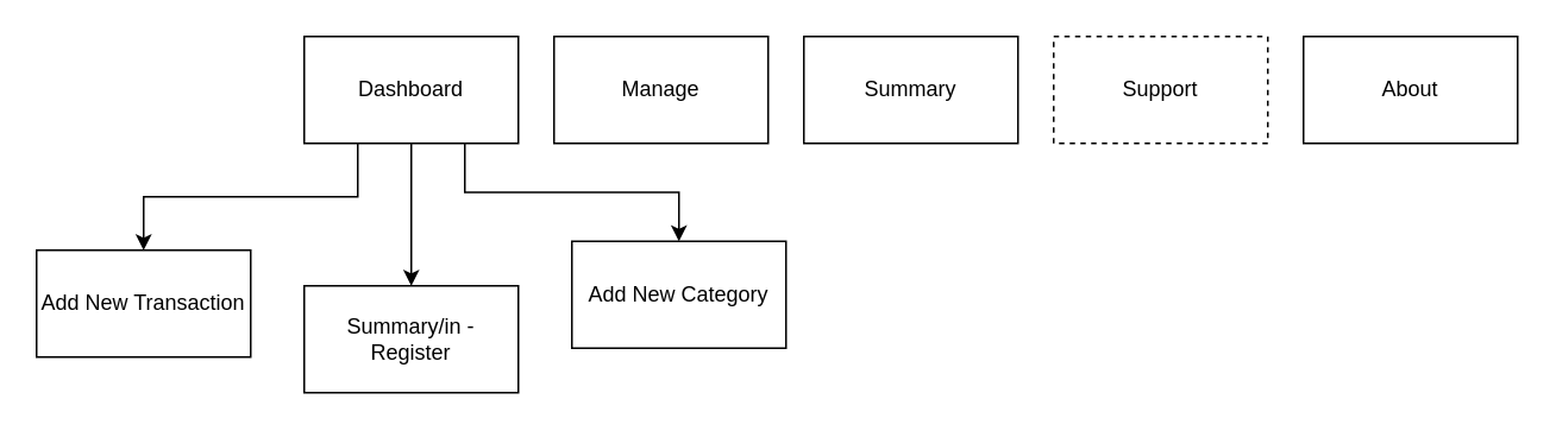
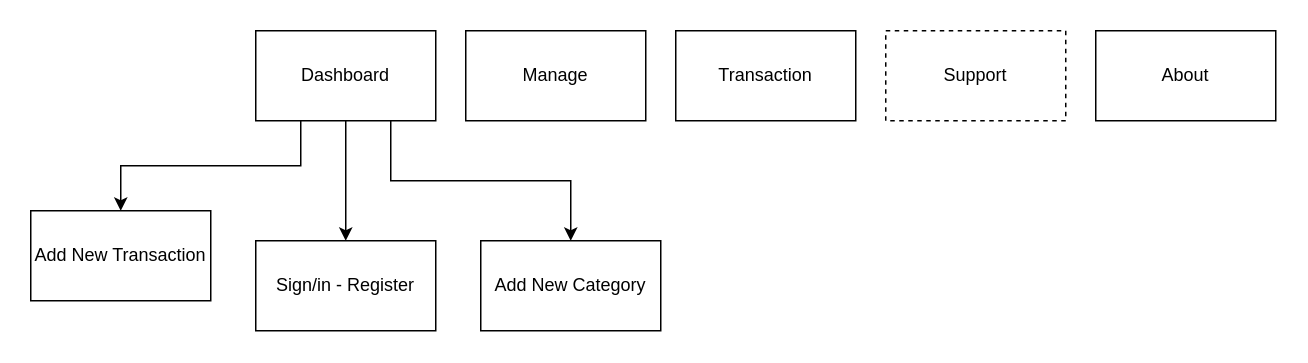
- <mxCell id="6" value="Summary" style="rounded=0;whiteSpace=wrap;html=1;" vertex="1" parent="1"><mxGeometry x="450" y="20" width="120" height="60" as="geometry" /></mxCell>
+ <mxCell id="6" value="Transaction" style="rounded=0;whiteSpace=wrap;html=1;" vertex="1" parent="1"><mxGeometry x="450" y="20" width="120" height="60" as="geometry" /></mxCell>
- <mxCell id="12" value="Add New Category" style="rounded=0;whiteSpace=wrap;html=1;" vertex="1" parent="1"><mxGeometry x="320" y="135" width="120" height="60" as="geometry" /></mxCell>
+ <mxCell id="12" value="Add New Category" style="rounded=0;whiteSpace=wrap;html=1;" vertex="1" parent="1"><mxGeometry x="320" y="160" width="120" height="60" as="geometry" /></mxCell>
- <mxCell id="10" value="Summary/in - Register" style="whiteSpace=wrap;html=1;rounded=0;" vertex="1" parent="1"><mxGeometry x="170" y="160" width="120" height="60" as="geometry" /></mxCell>
+ <mxCell id="10" value="Sign/in - Register" style="whiteSpace=wrap;html=1;rounded=0;" vertex="1" parent="1"><mxGeometry x="170" y="160" width="120" height="60" as="geometry" /></mxCell>
